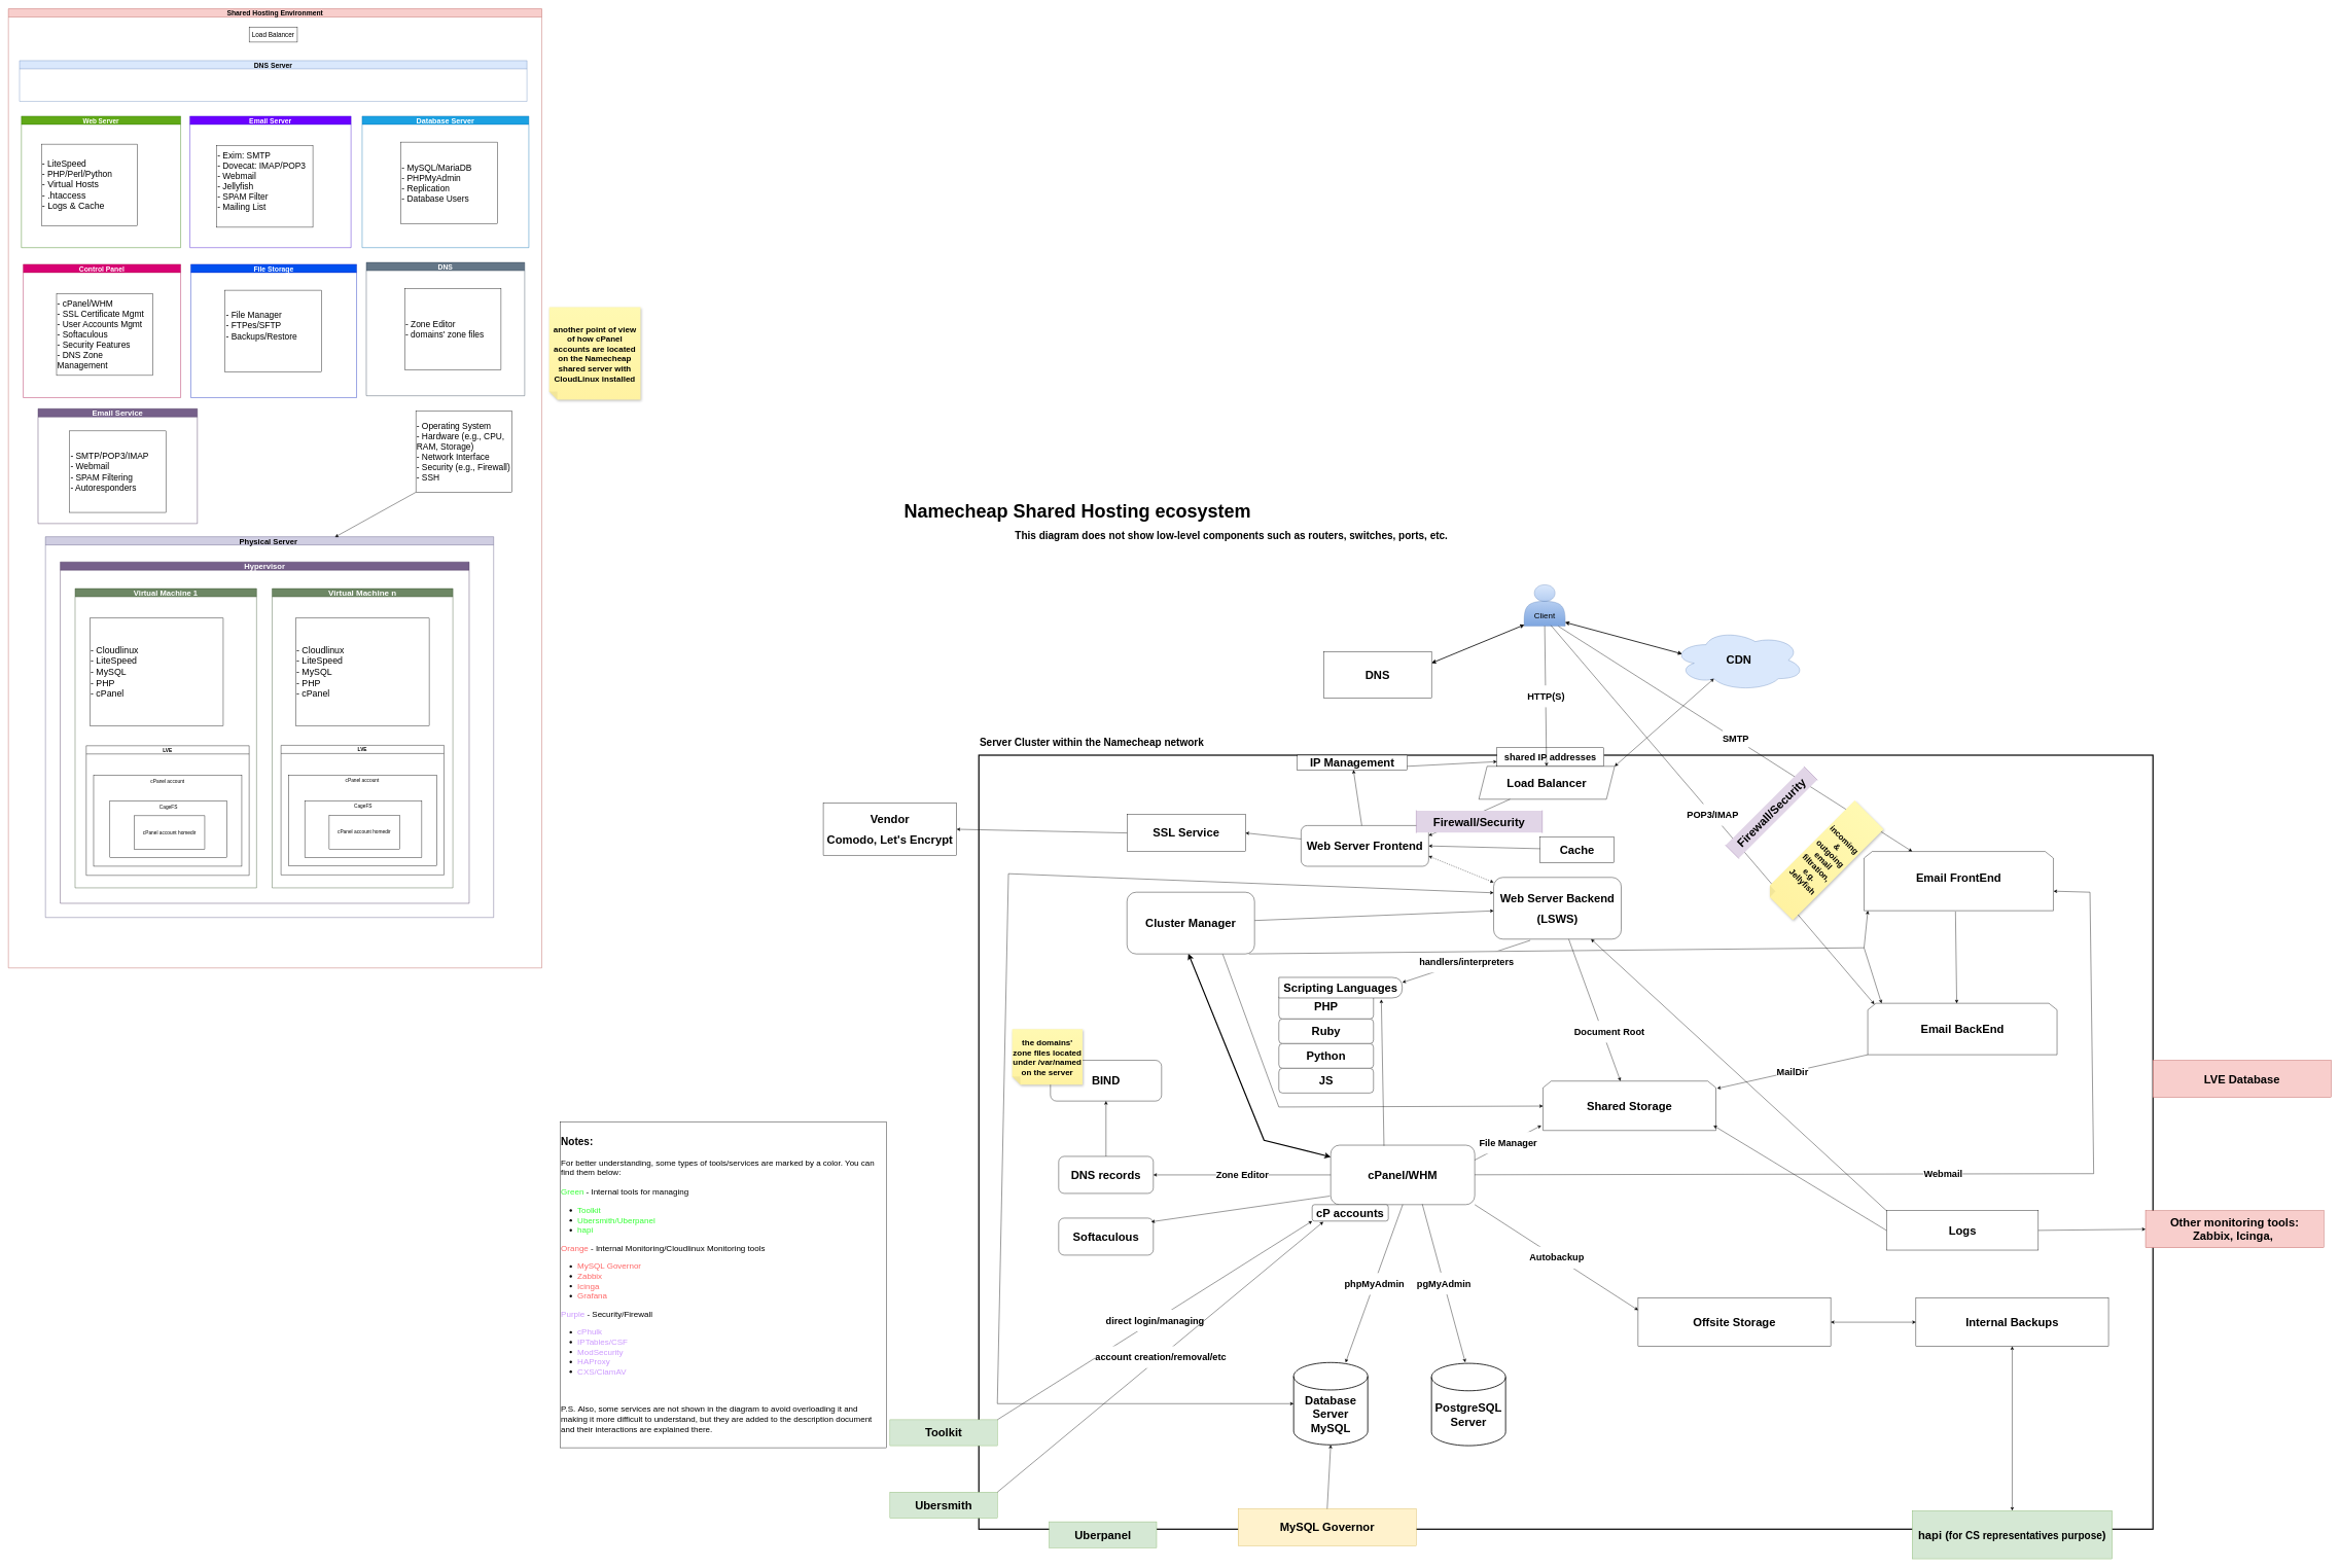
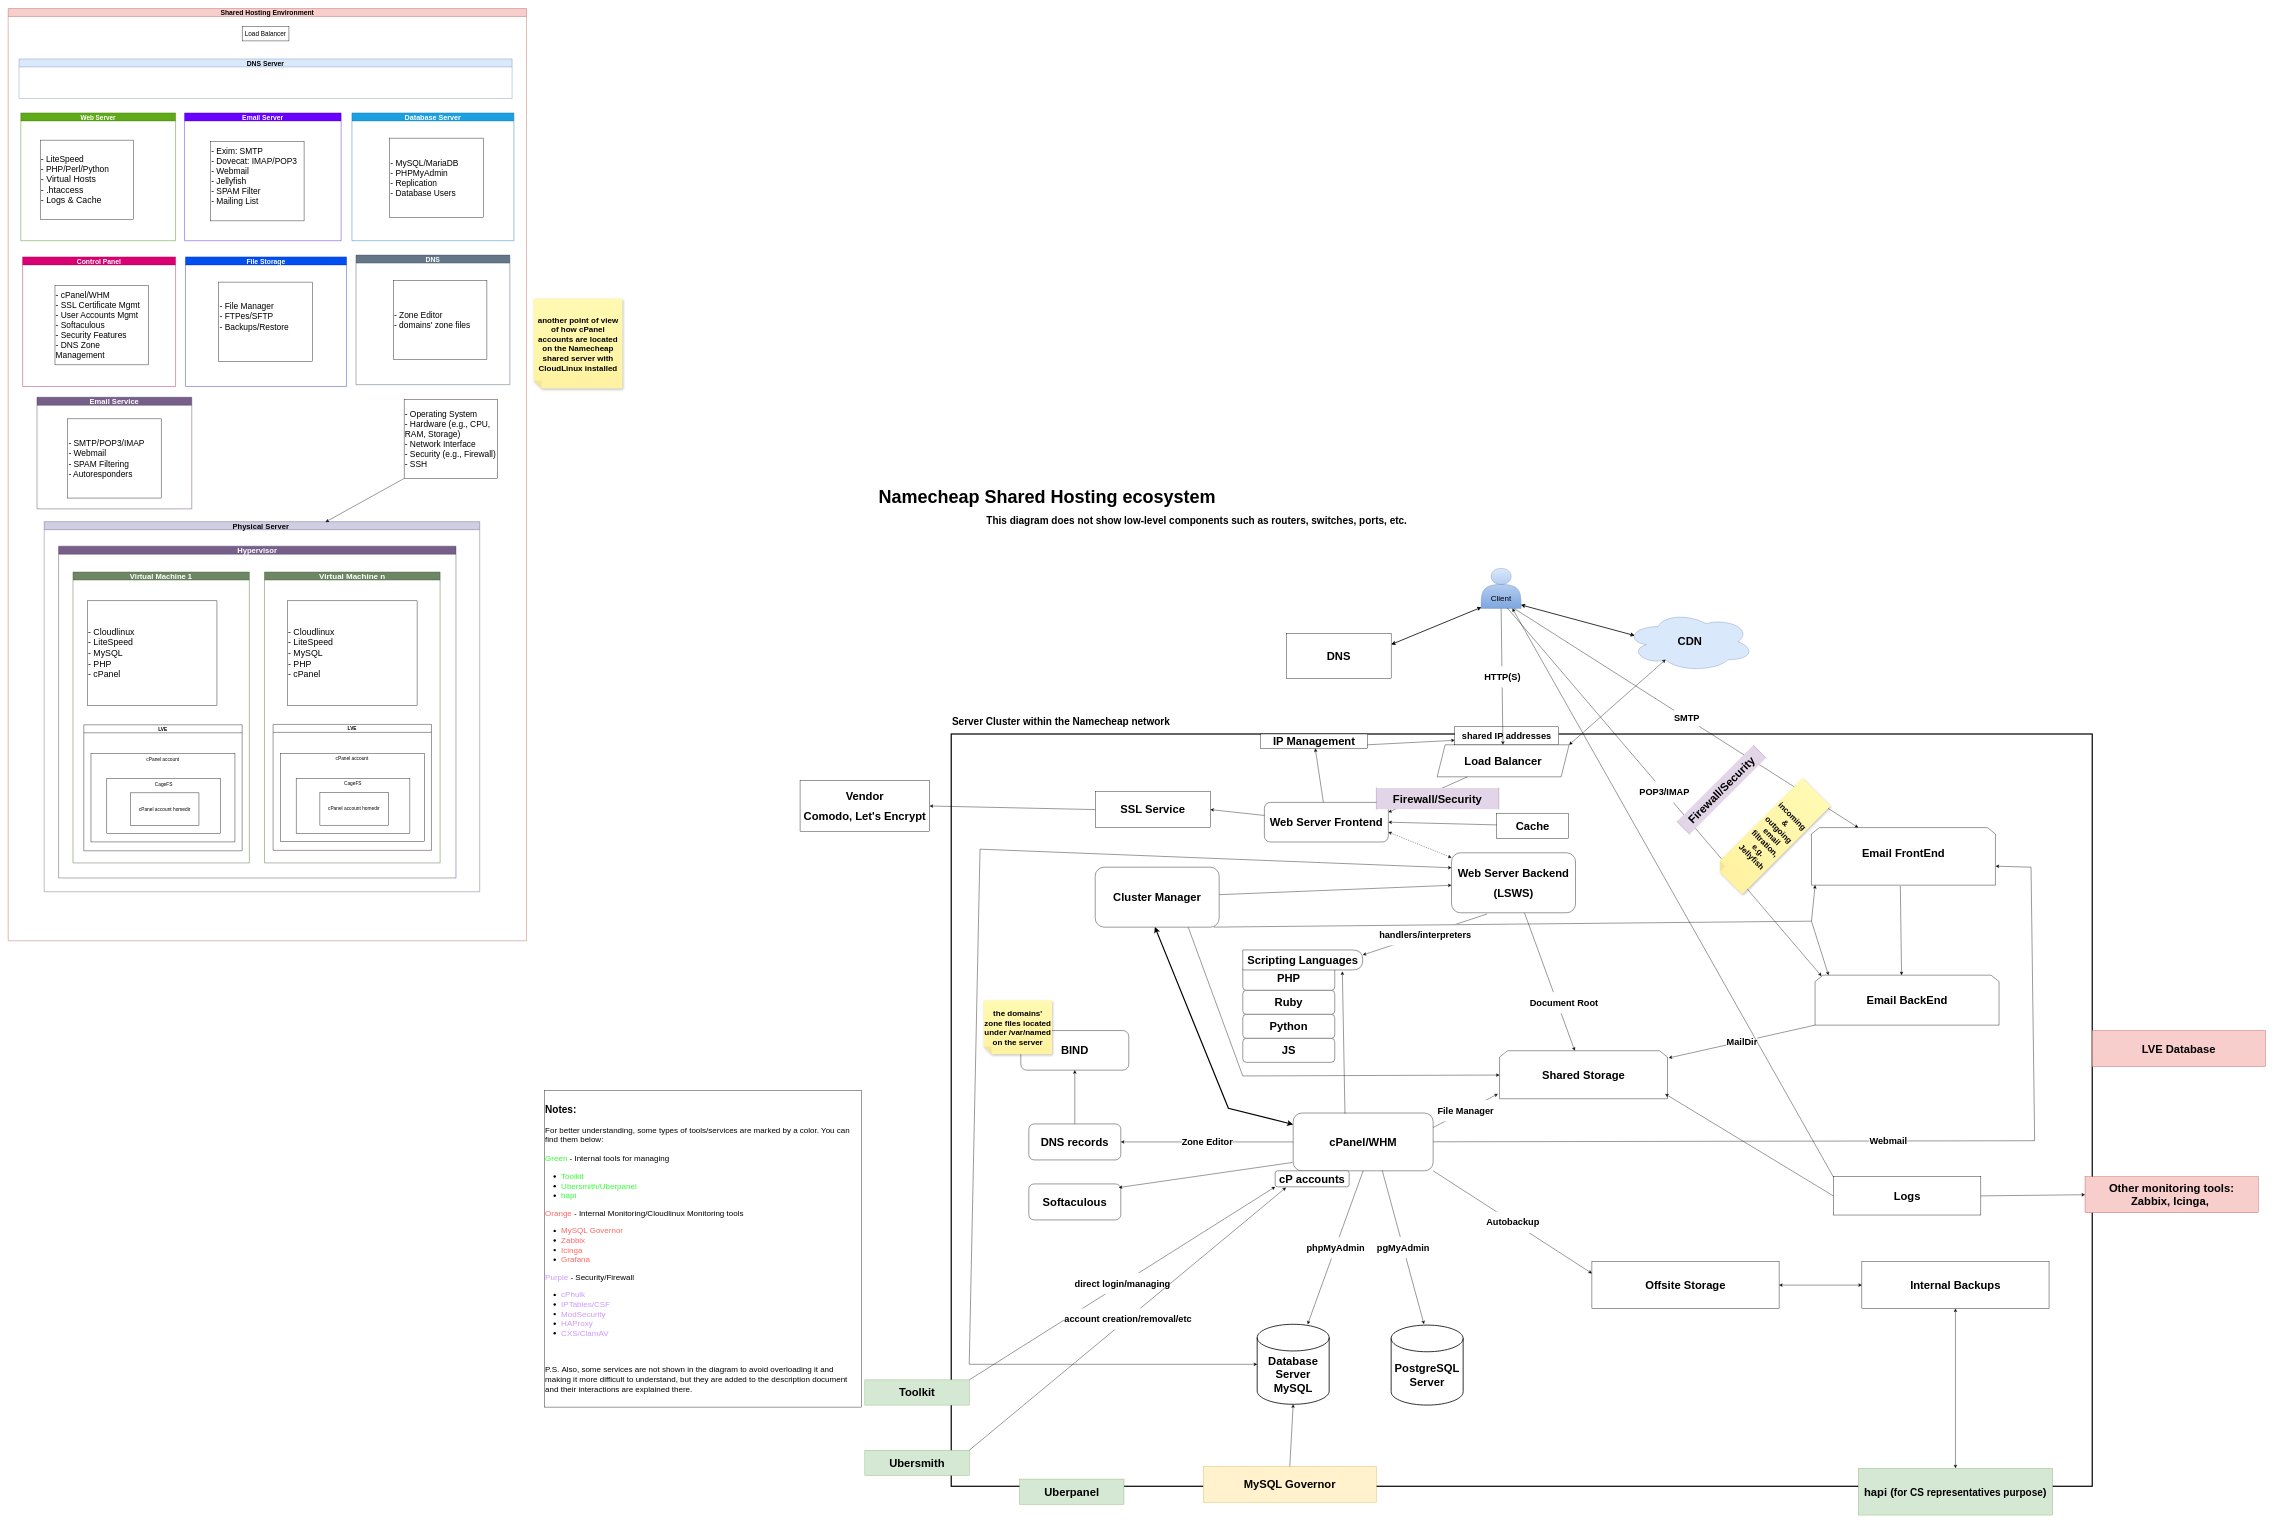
- <mxCell id="137" value="" style="endArrow=classic;html=1;rounded=0;exitX=0;exitY=0;exitDx=0;exitDy=0;" parent="1" source="94" target="14" edge="1"><mxGeometry width="50" height="50" relative="1" as="geometry"><mxPoint x="4583" y="2730" as="sourcePoint" /><mxPoint x="4633" y="2680" as="targetPoint" /></mxGeometry></mxCell>
+ <mxCell id="137" value="" style="endArrow=classic;html=1;rounded=0;exitX=0;exitY=0;exitDx=0;exitDy=0;" parent="1" source="94" target="8" edge="1"><mxGeometry width="50" height="50" relative="1" as="geometry"><mxPoint x="4583" y="2730" as="sourcePoint" /><mxPoint x="4633" y="2680" as="targetPoint" /></mxGeometry></mxCell>
